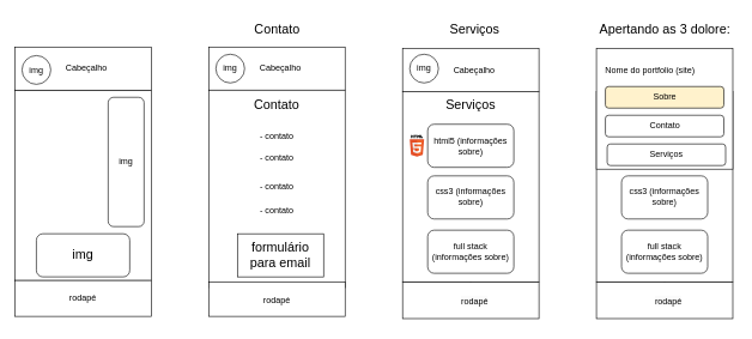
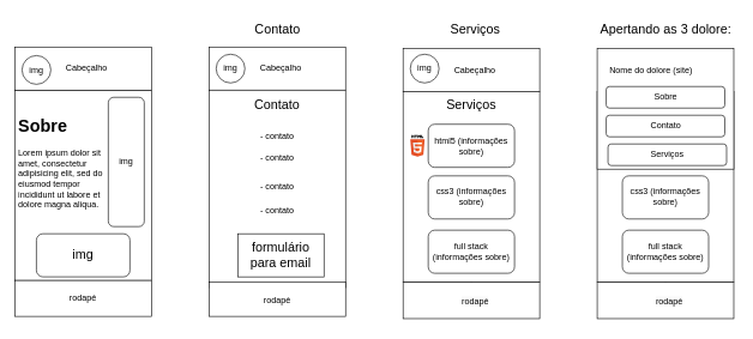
- <mxCell id="63" value="Nome do portfolio (site)" style="text;html=1;strokeColor=none;fillColor=none;align=center;verticalAlign=middle;whiteSpace=wrap;rounded=0;" vertex="1" parent="1"><mxGeometry x="840" y="81.88" width="130" height="30" as="geometry" /></mxCell>
+ <mxCell id="63" value="Nome do dolore (site)" style="text;html=1;strokeColor=none;fillColor=none;align=center;verticalAlign=middle;whiteSpace=wrap;rounded=0;" vertex="1" parent="1"><mxGeometry x="840" y="81.88" width="130" height="30" as="geometry" /></mxCell>
- <mxCell id="60" value="Sobre" style="rounded=1;whiteSpace=wrap;html=1;fillColor=#fff2cc;" vertex="1" parent="1"><mxGeometry x="842.5" y="120" width="165" height="30" as="geometry" /></mxCell>
+ <mxCell id="60" value="Sobre" style="rounded=1;whiteSpace=wrap;html=1;" vertex="1" parent="1"><mxGeometry x="842.5" y="120" width="165" height="30" as="geometry" /></mxCell>
+ <mxCell id="5" value="&lt;h1&gt;Sobre&lt;/h1&gt;&lt;p&gt;Lorem ipsum dolor sit amet, consectetur adipisicing elit, sed do eiusmod tempor incididunt ut labore et dolore magna aliqua.&lt;/p&gt;" style="text;html=1;strokeColor=none;fillColor=none;spacing=5;spacingTop=-20;whiteSpace=wrap;overflow=hidden;rounded=0;" parent="1" vertex="1"><mxGeometry x="20" y="155" width="130" height="140" as="geometry" /></mxCell>
